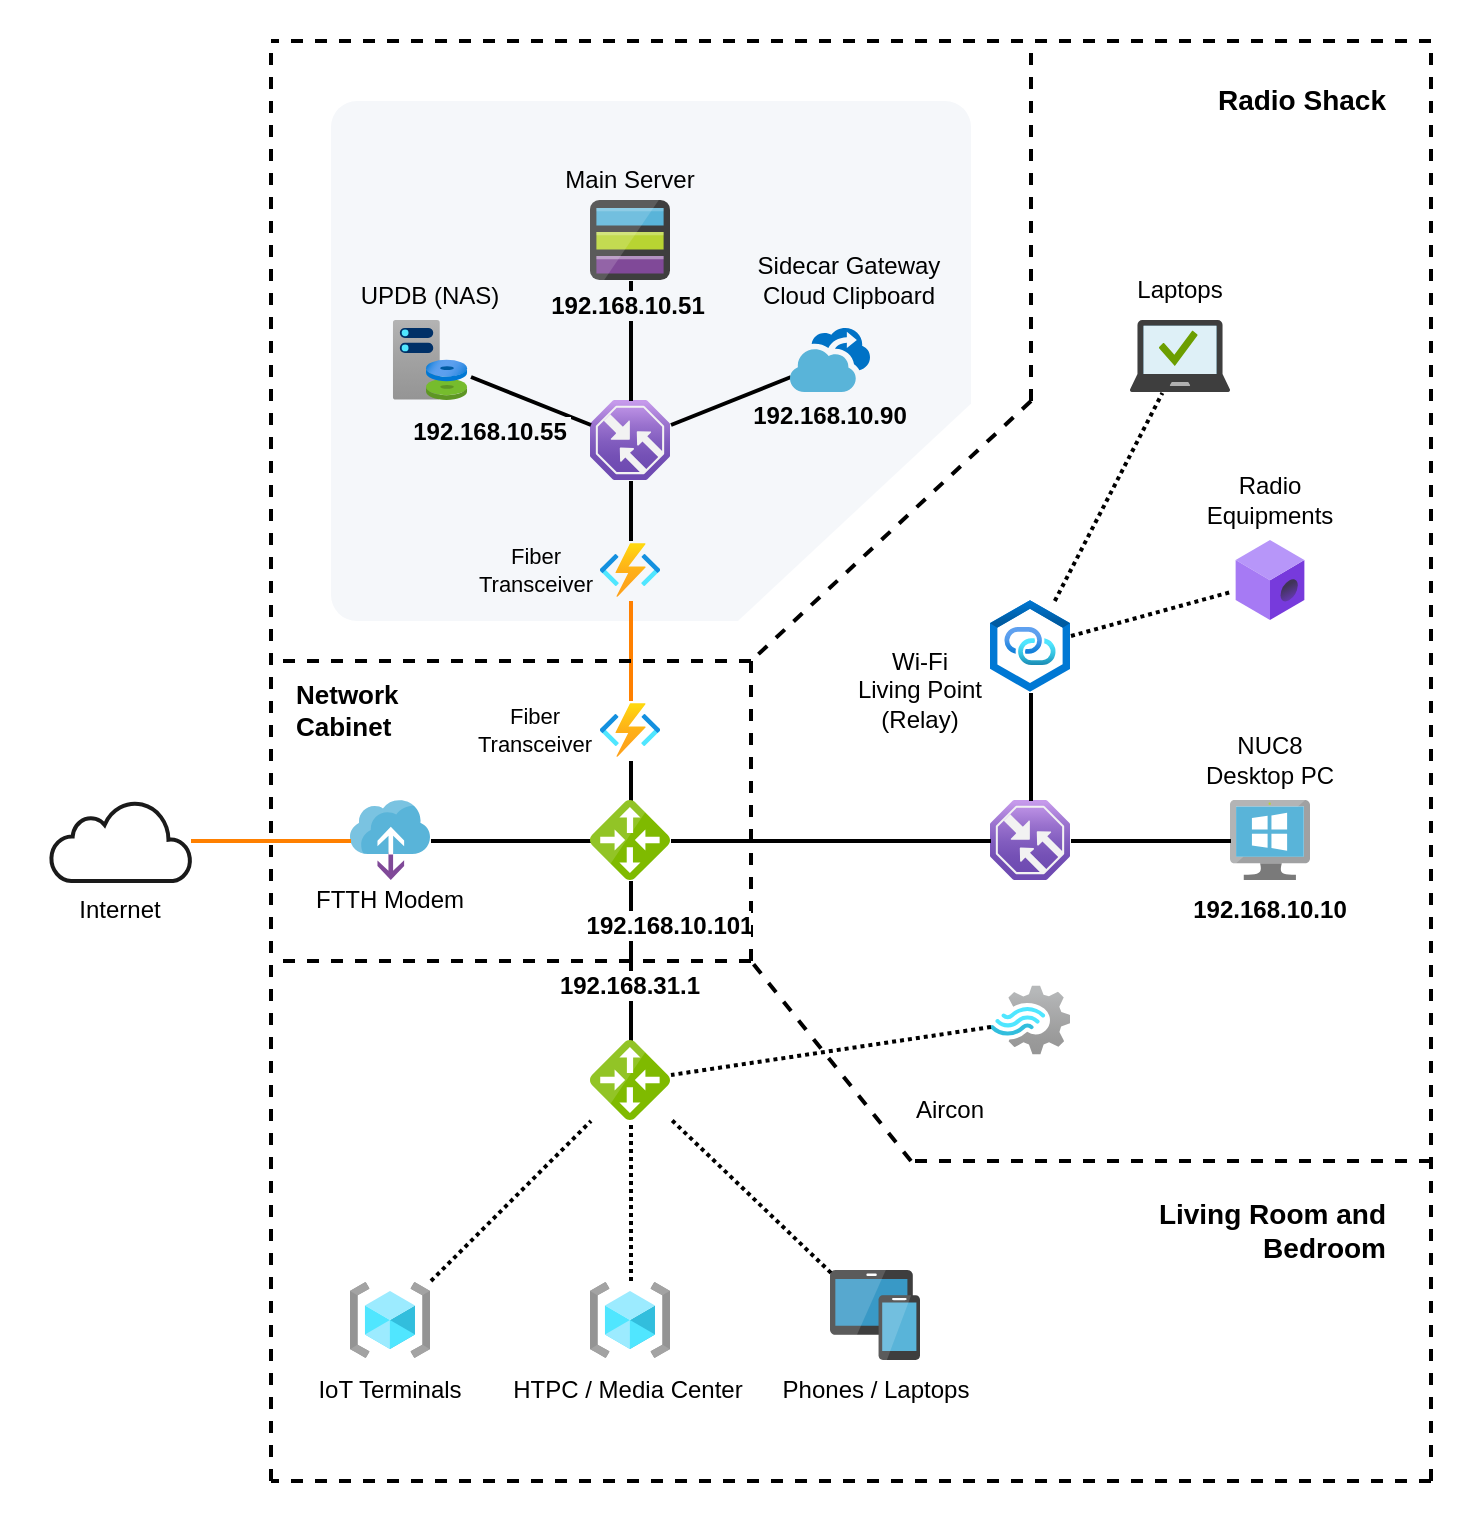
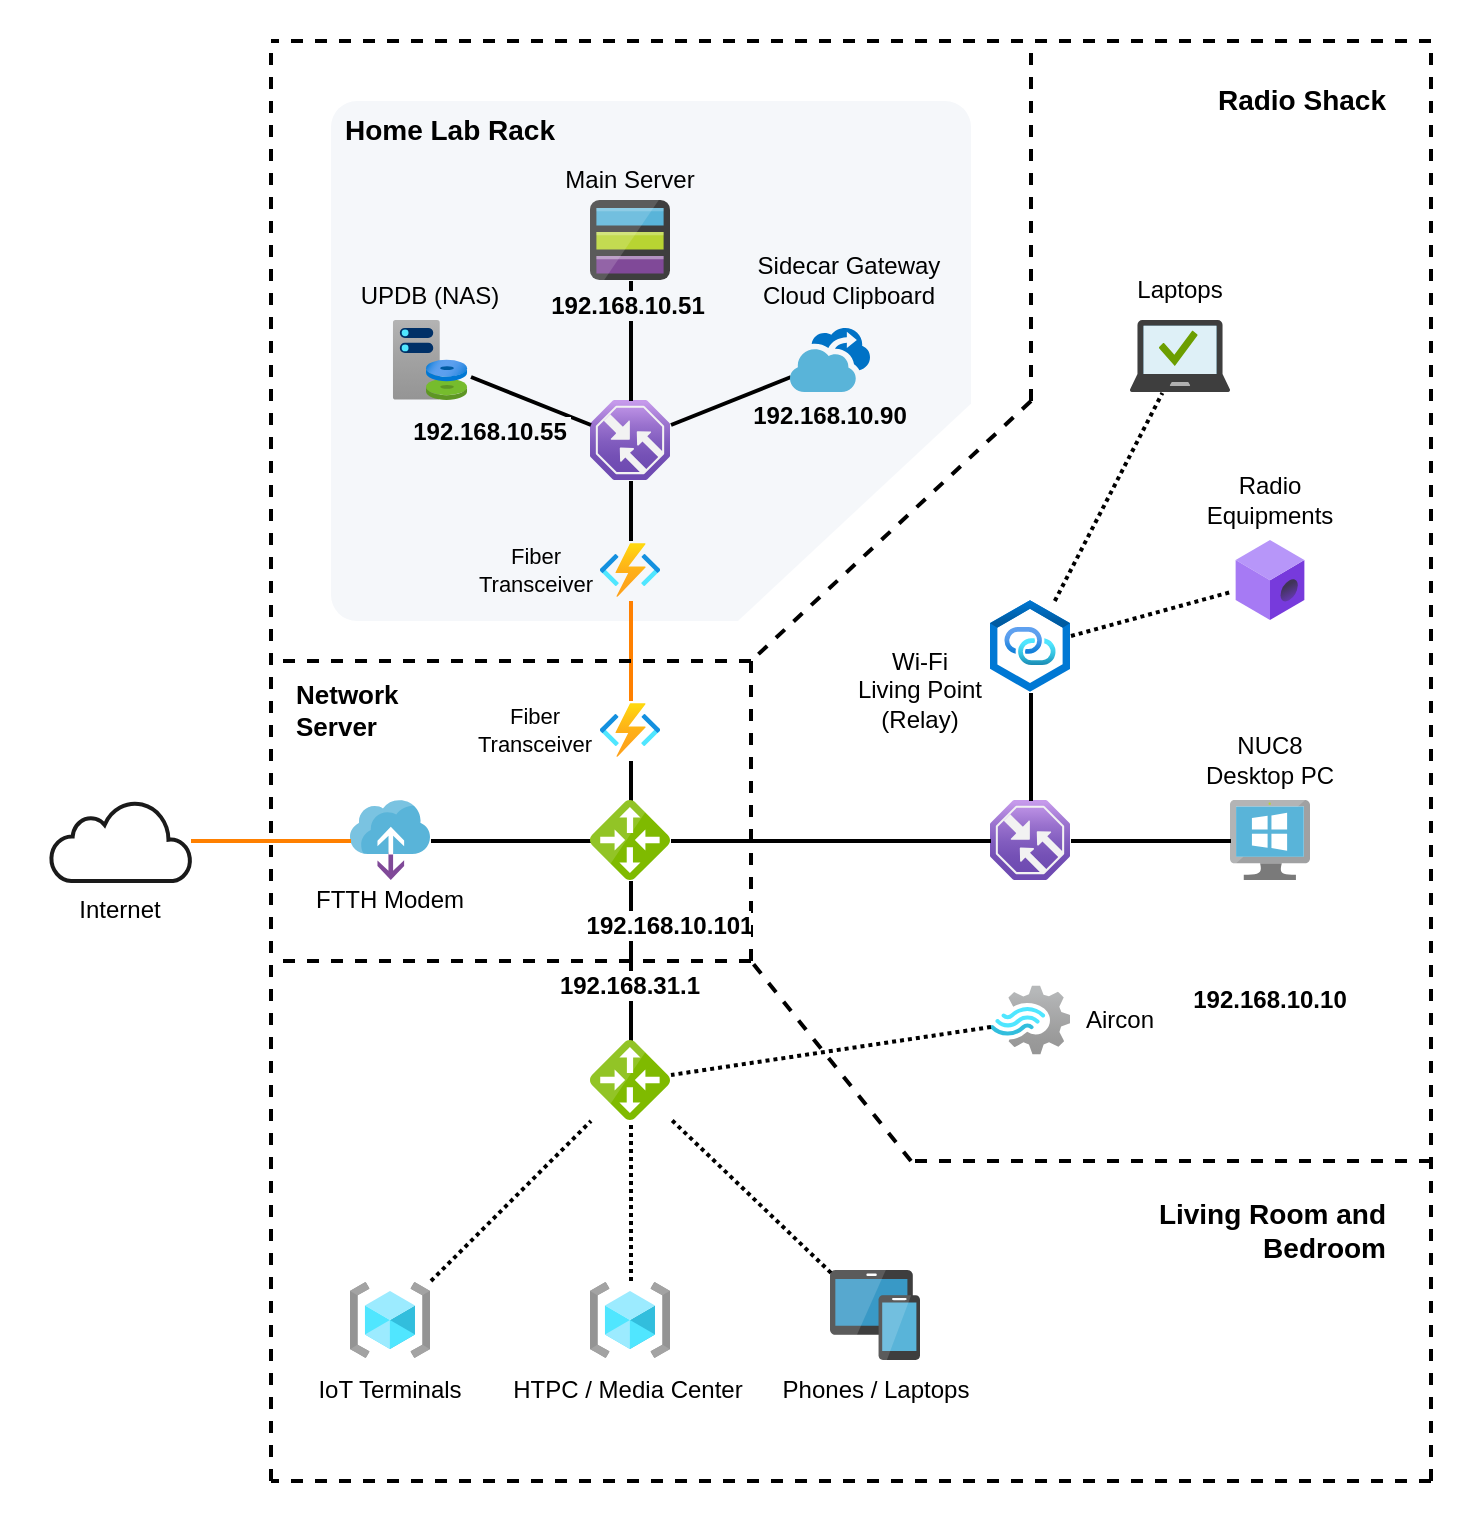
+ <mxCell id="68" value="Home Lab Rack" style="text;html=1;strokeColor=none;fillColor=none;align=center;verticalAlign=middle;whiteSpace=wrap;rounded=0;fontStyle=1;fontSize=14;" vertex="1" parent="1"><mxGeometry x="165" y="50" width="120" height="30" as="geometry" /></mxCell>
- <mxCell id="76" value="Network&lt;br style=&quot;font-size: 13px;&quot;&gt;Cabinet" style="text;html=1;strokeColor=none;fillColor=none;align=left;verticalAlign=middle;whiteSpace=wrap;rounded=0;fontStyle=1;fontSize=13;" vertex="1" parent="1"><mxGeometry x="146.25" y="340" width="88.75" height="30" as="geometry" /></mxCell>
+ <mxCell id="76" value="Network&lt;br style=&quot;font-size: 13px;&quot;&gt;Server" style="text;html=1;strokeColor=none;fillColor=none;align=left;verticalAlign=middle;whiteSpace=wrap;rounded=0;fontStyle=1;fontSize=13;" vertex="1" parent="1"><mxGeometry x="146.25" y="340" width="88.75" height="30" as="geometry" /></mxCell>
- <mxCell id="75" value="192.168.10.10" style="text;html=1;strokeColor=none;align=center;verticalAlign=middle;whiteSpace=wrap;rounded=0;fontStyle=1;" vertex="1" parent="1"><mxGeometry x="595" y="447.5" width="80" height="15" as="geometry" /></mxCell>
+ <mxCell id="75" value="192.168.10.10" style="text;html=1;strokeColor=none;align=center;verticalAlign=middle;whiteSpace=wrap;rounded=0;fontStyle=1;" vertex="1" parent="1"><mxGeometry x="595" y="492.5" width="80" height="15" as="geometry" /></mxCell>
- <mxCell id="57" value="Aircon" style="text;html=1;strokeColor=none;fillColor=none;align=center;verticalAlign=middle;whiteSpace=wrap;rounded=0;" vertex="1" parent="1"><mxGeometry x="450" y="540" width="50" height="30" as="geometry" /></mxCell>
+ <mxCell id="57" value="Aircon" style="text;html=1;strokeColor=none;fillColor=none;align=center;verticalAlign=middle;whiteSpace=wrap;rounded=0;" vertex="1" parent="1"><mxGeometry x="535" y="495" width="50" height="30" as="geometry" /></mxCell>
